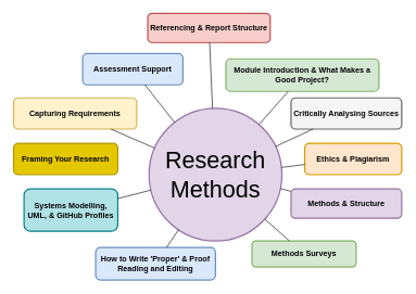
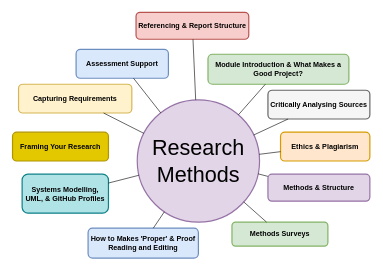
- <mxCell id="11" value="Capturing Requirements" style="whiteSpace=wrap;strokeWidth=2;rounded=1;fillColor=#fff2cc;strokeColor=#d6b656;fontStyle=1" vertex="1" parent="1"><mxGeometry x="20" y="150" width="189" height="48" as="geometry" /></mxCell>
+ <mxCell id="11" value="Capturing Requirements" style="whiteSpace=wrap;strokeWidth=2;rounded=1;fillColor=#fff2cc;strokeColor=#d6b656;fontStyle=1" vertex="1" parent="1"><mxGeometry x="30" y="140" width="189" height="48" as="geometry" /></mxCell>
- <mxCell id="8" value="How to Write 'Proper' &amp; Proof Reading and Editing" style="whiteSpace=wrap;strokeWidth=2;rounded=1;fillColor=#dae8fc;strokeColor=#6c8ebf;fontStyle=1" vertex="1" parent="1"><mxGeometry x="146" y="380" width="184" height="50" as="geometry" /></mxCell>
+ <mxCell id="8" value="How to Makes 'Proper' &amp; Proof Reading and Editing" style="whiteSpace=wrap;strokeWidth=2;rounded=1;fillColor=#dae8fc;strokeColor=#6c8ebf;fontStyle=1" vertex="1" parent="1"><mxGeometry x="146" y="380" width="184" height="50" as="geometry" /></mxCell>
